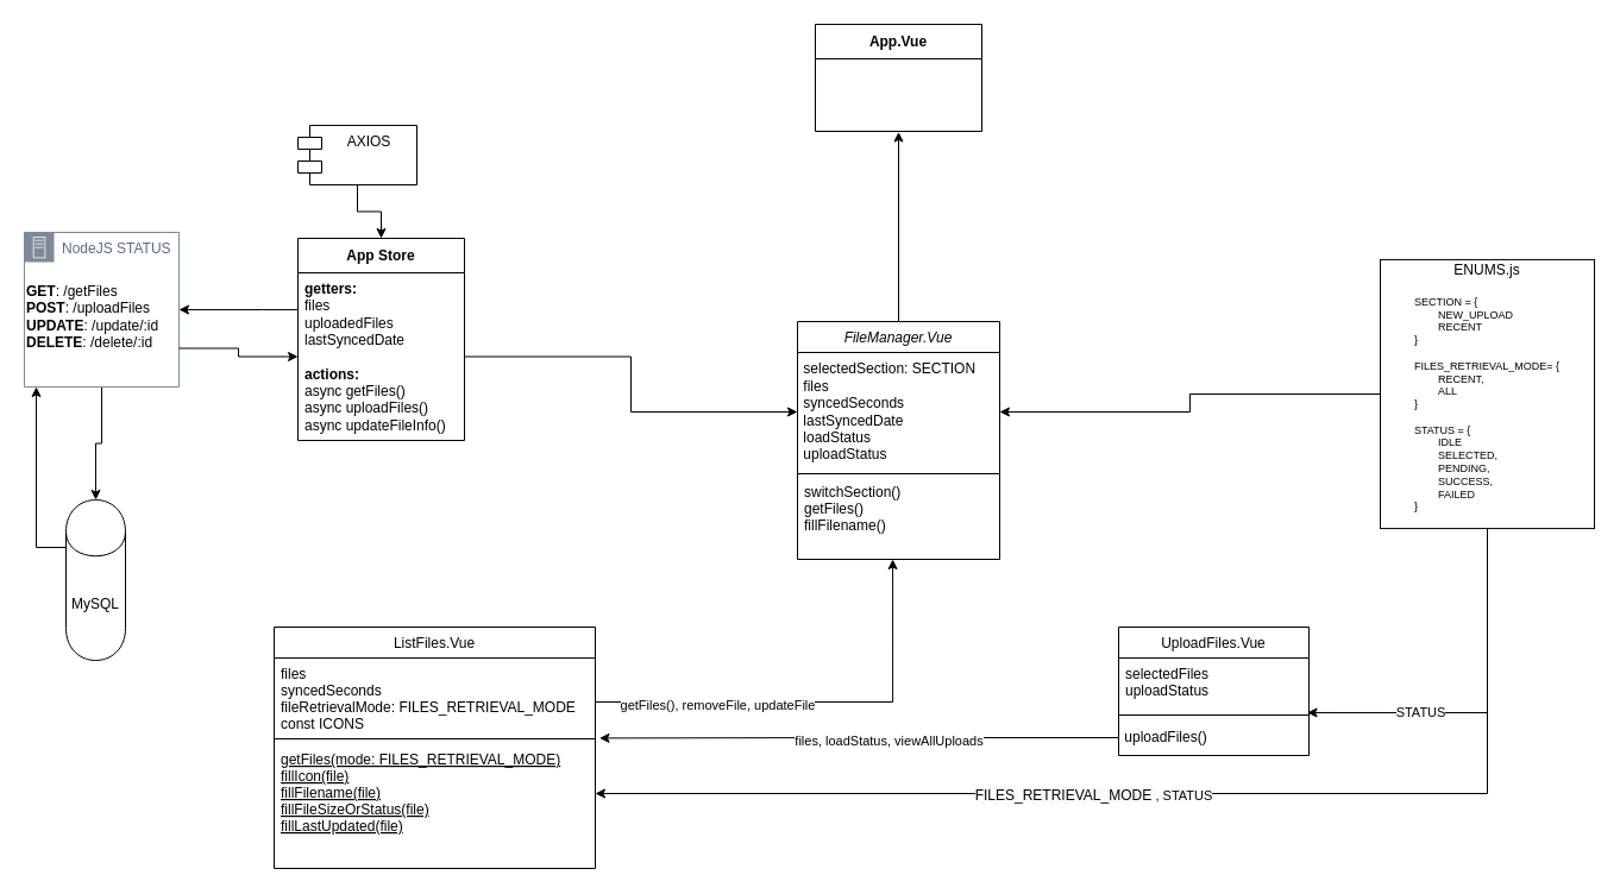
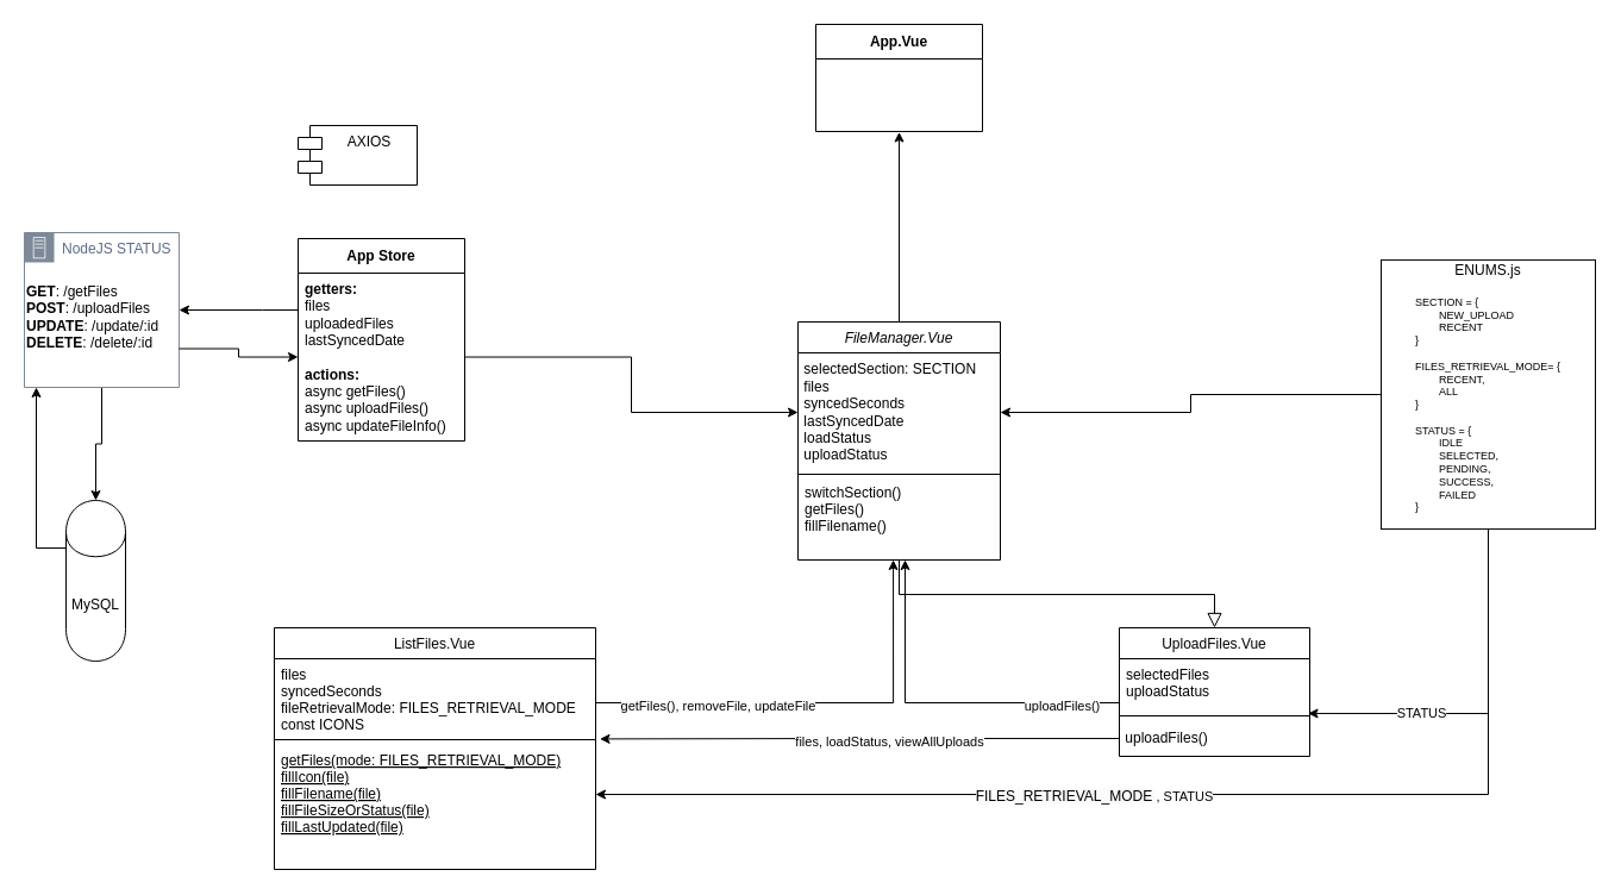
- <mxCell id="22" style="edgeStyle=orthogonalEdgeStyle;rounded=0;orthogonalLoop=1;jettySize=auto;html=1;entryX=0.5;entryY=0;entryDx=0;entryDy=0;" edge="1" parent="1" source="23" target="20"><mxGeometry relative="1" as="geometry" /></mxCell>
+ <mxCell id="14" value="" style="endArrow=block;endSize=10;endFill=0;shadow=0;strokeWidth=1;rounded=0;curved=0;edgeStyle=elbowEdgeStyle;elbow=vertical;" parent="1" source="2" target="10" edge="1"><mxGeometry width="160" relative="1" as="geometry"><mxPoint x="740" y="558" as="sourcePoint" /><mxPoint x="640" y="660" as="targetPoint" /></mxGeometry></mxCell>
+ <mxCell id="36" style="edgeStyle=orthogonalEdgeStyle;rounded=0;orthogonalLoop=1;jettySize=auto;html=1;" edge="1" parent="1" source="11" target="5"><mxGeometry relative="1" as="geometry"><Array as="points"><mxPoint x="760" y="590" /></Array></mxGeometry></mxCell>
+ <mxCell id="37" value="uploadFiles()" style="edgeLabel;html=1;align=center;verticalAlign=middle;resizable=0;points=[];" vertex="1" connectable="0" parent="36"><mxGeometry x="-0.676" y="2" relative="1" as="geometry"><mxPoint as="offset" /></mxGeometry></mxCell>
